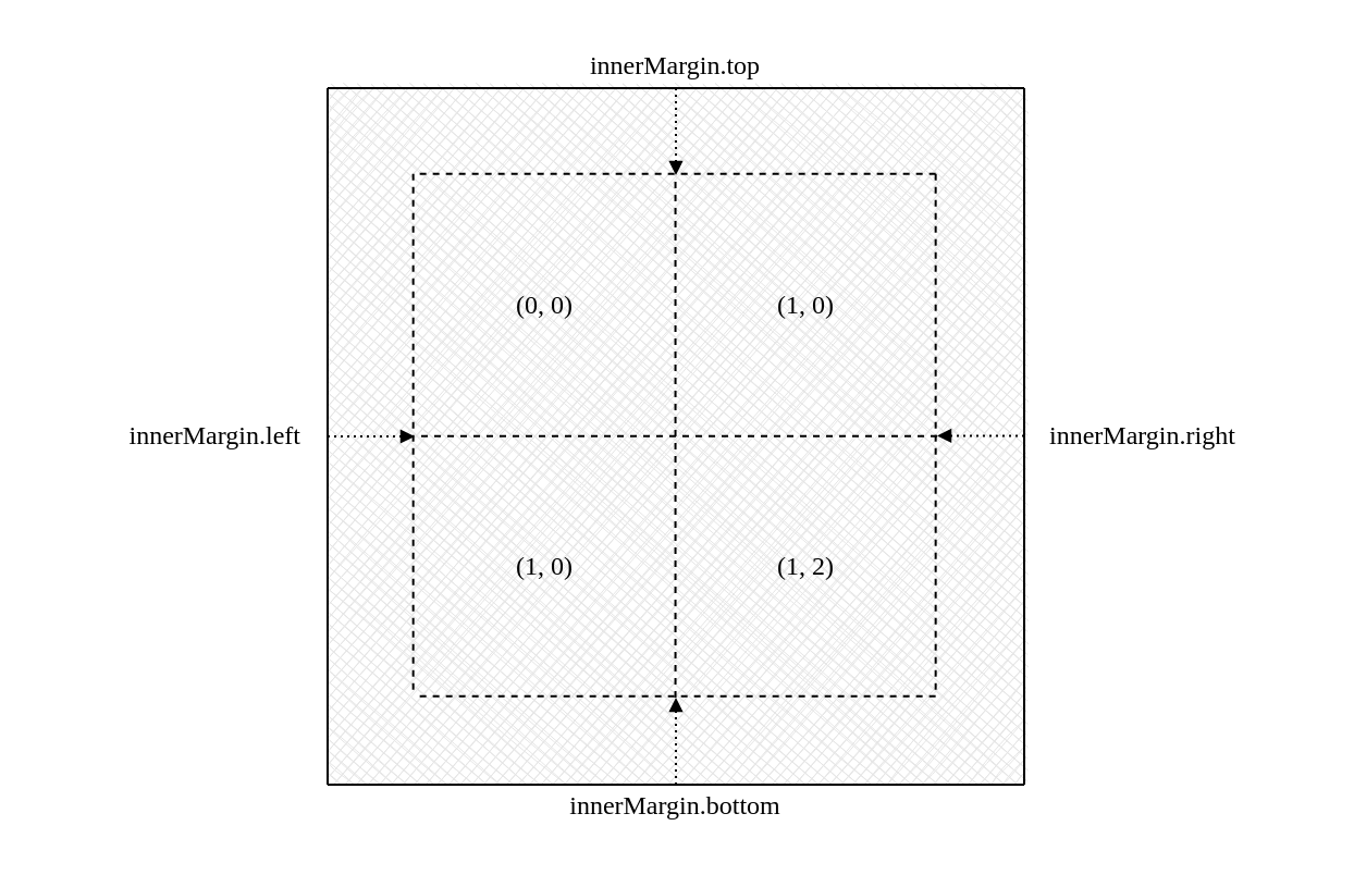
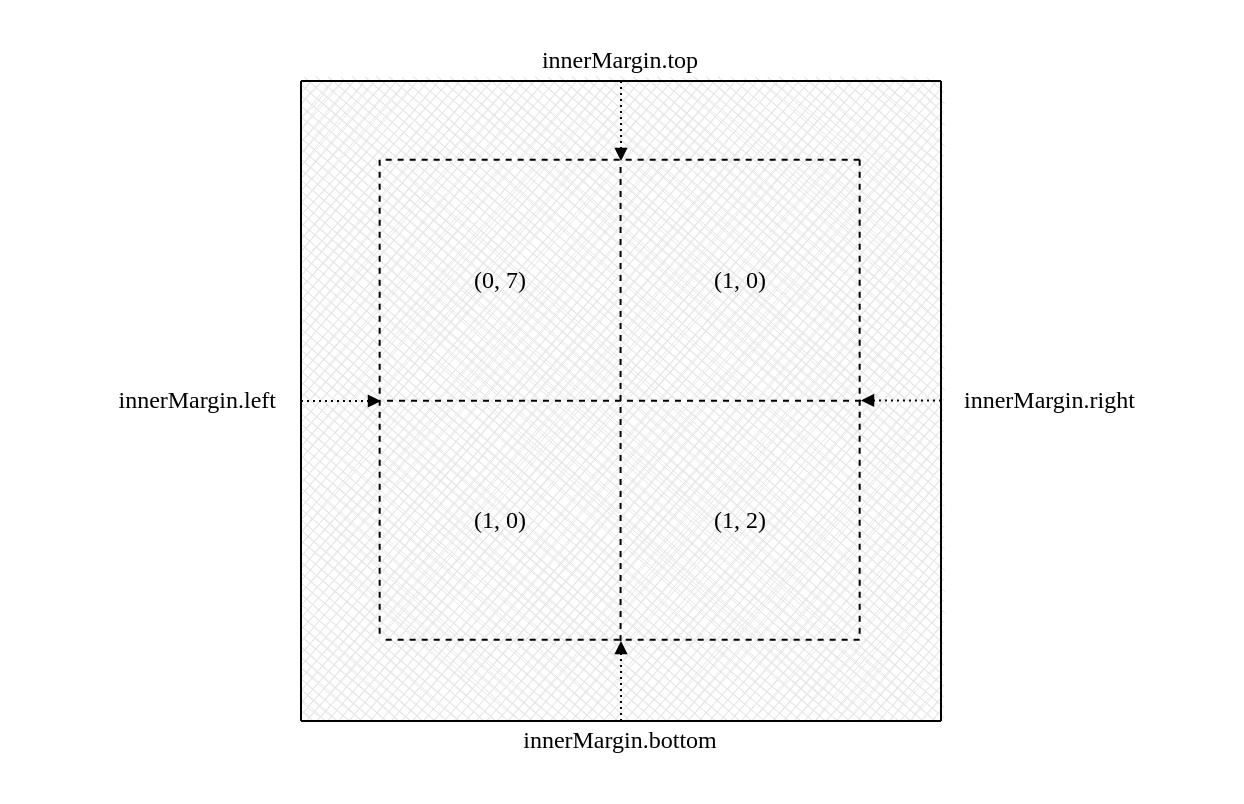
- <mxCell id="18" value="(0, 0)" style="rounded=0;whiteSpace=wrap;html=1;fillColor=none;fontFamily=Lucida Console;strokeColor=none;align=center;" parent="1" vertex="1"><mxGeometry x="190" y="80" width="120" height="120" as="geometry" /></mxCell>
+ <mxCell id="18" value="(0, 7)" style="rounded=0;whiteSpace=wrap;html=1;fillColor=none;fontFamily=Lucida Console;strokeColor=none;align=center;" parent="1" vertex="1"><mxGeometry x="190" y="80" width="120" height="120" as="geometry" /></mxCell>
